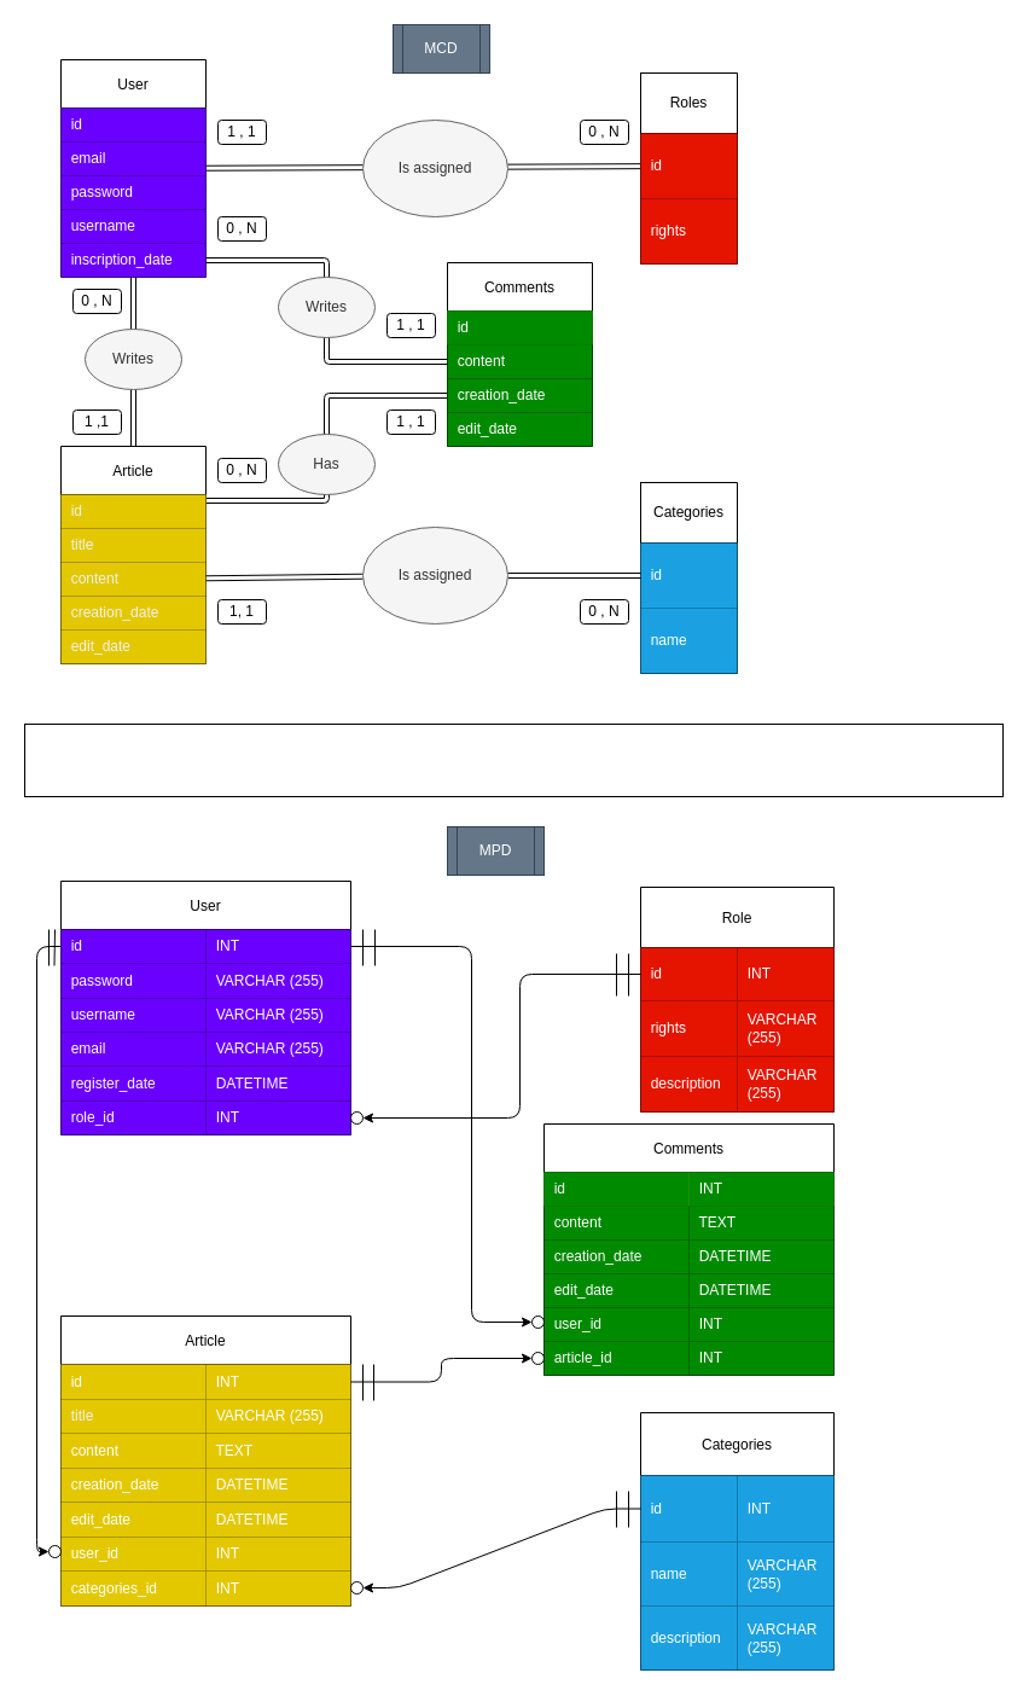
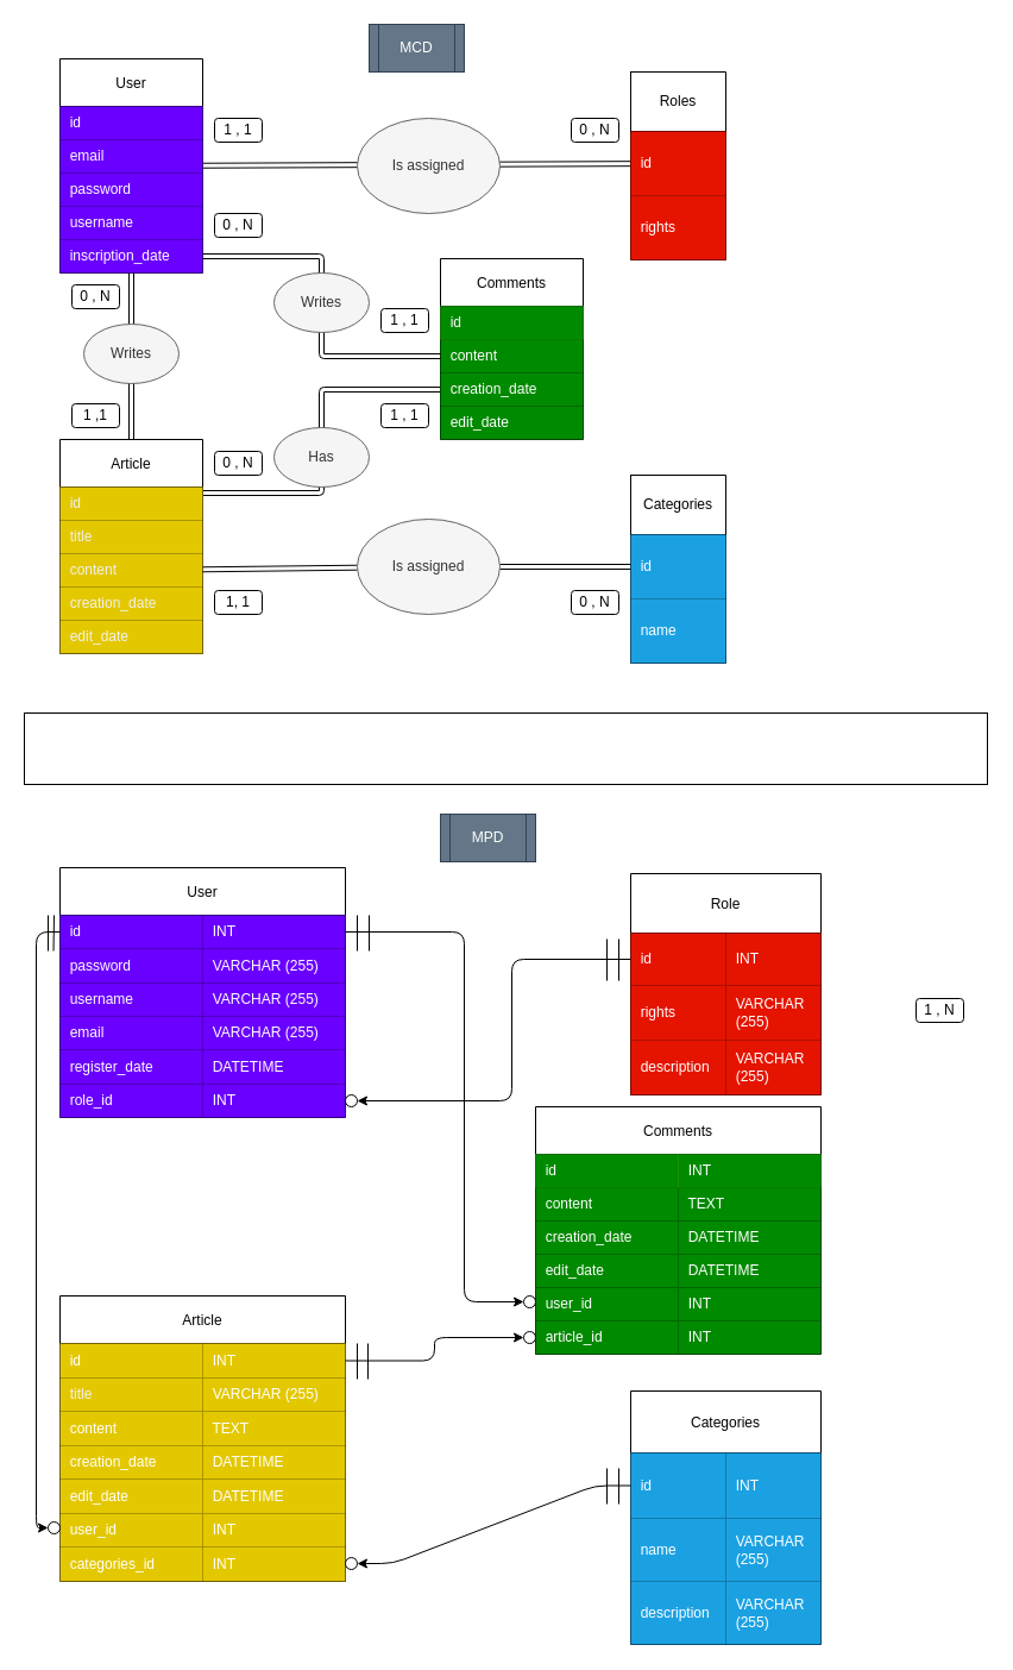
- <mxCell id="68" value="MCD" style="shape=process;whiteSpace=wrap;html=1;backgroundOutline=1;fillColor=#647687;strokeColor=#314354;fontColor=#ffffff;" parent="1" vertex="1"><mxGeometry x="325" y="20" width="80" height="40" as="geometry" /></mxCell>
+ <mxCell id="68" value="MCD" style="shape=process;whiteSpace=wrap;html=1;backgroundOutline=1;fillColor=#647687;strokeColor=#314354;fontColor=#ffffff;" parent="1" vertex="1"><mxGeometry x="310" y="20" width="80" height="40" as="geometry" /></mxCell>
+ <mxCell id="151" value="1 , N" style="rounded=1;whiteSpace=wrap;html=1;" parent="1" vertex="1"><mxGeometry x="770" y="839" width="40" height="20" as="geometry" /></mxCell>
